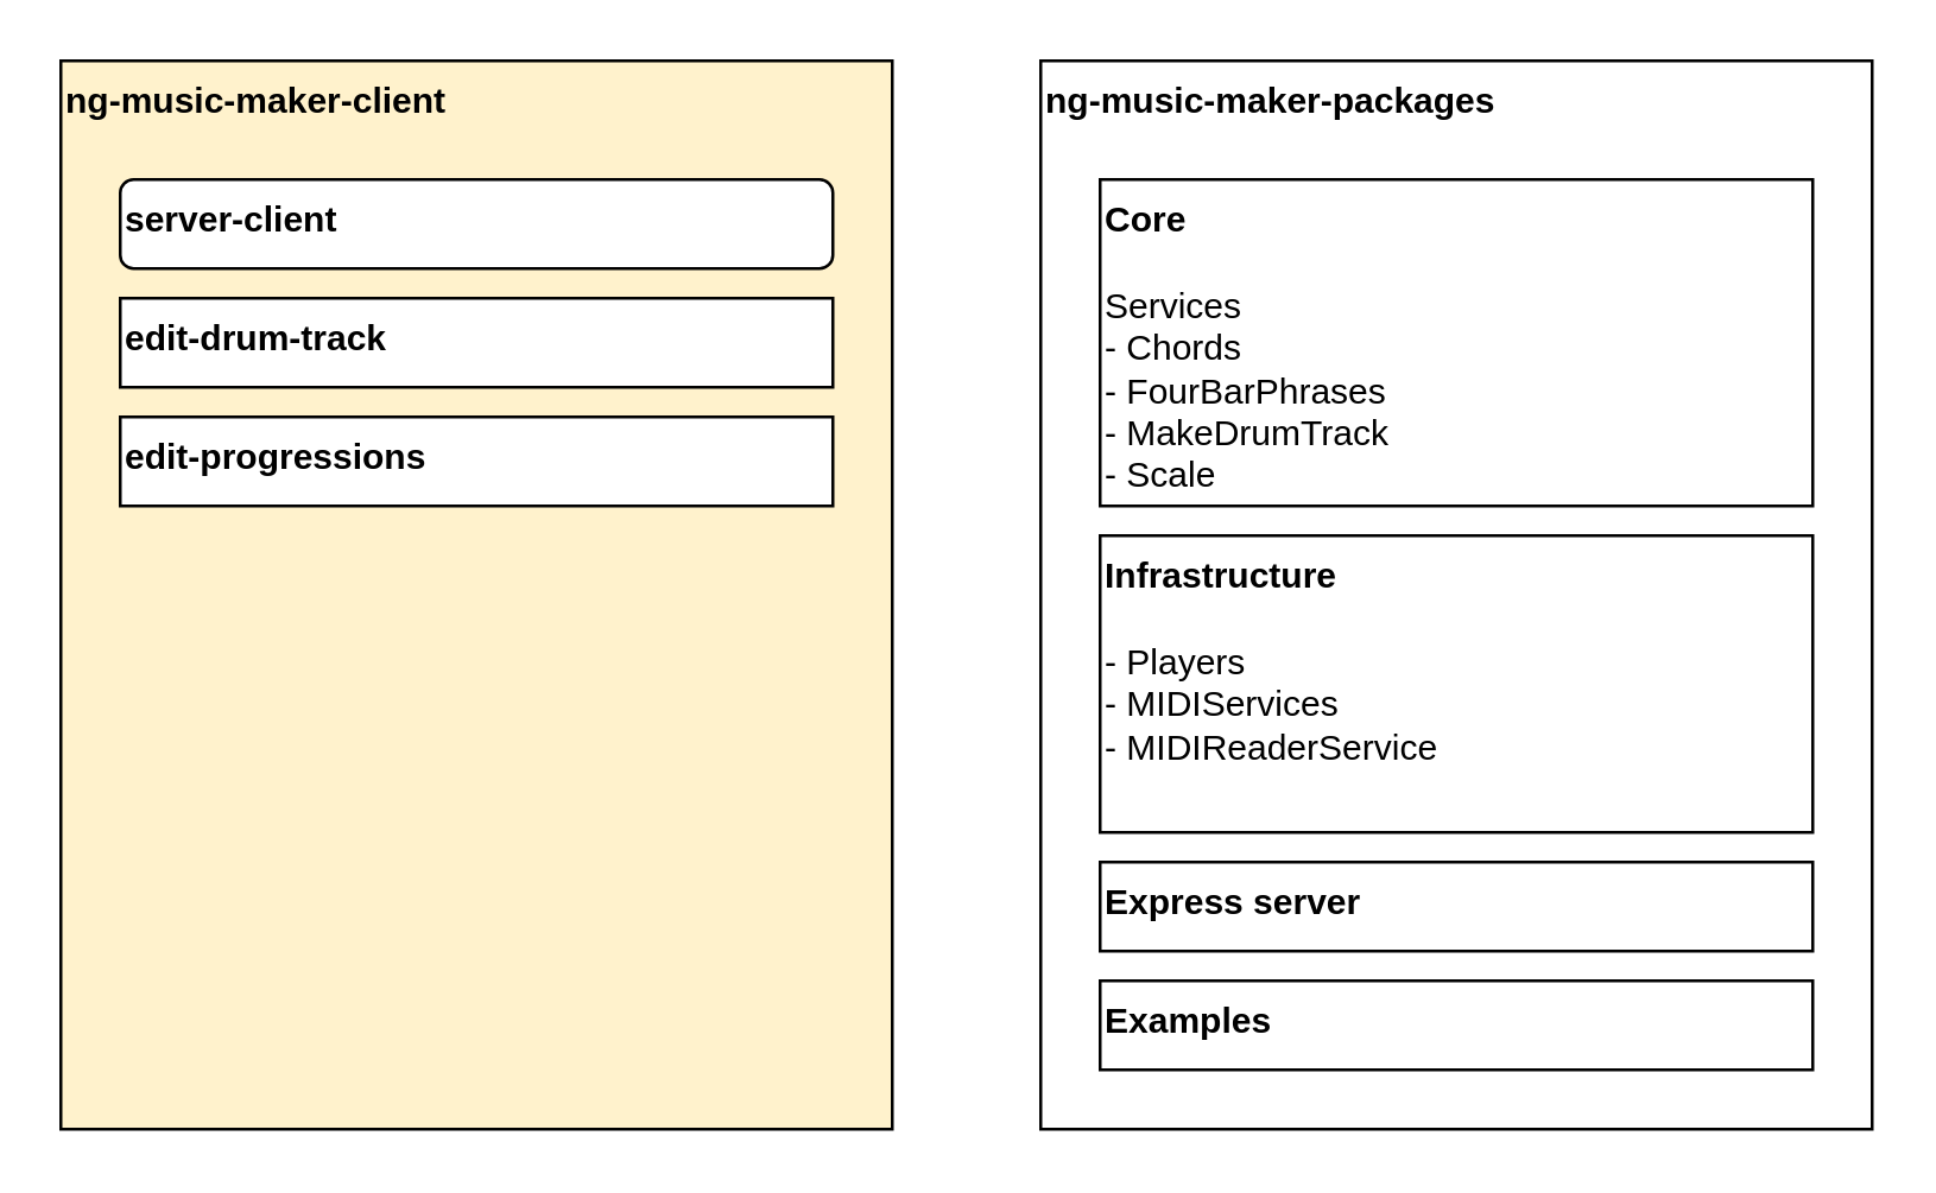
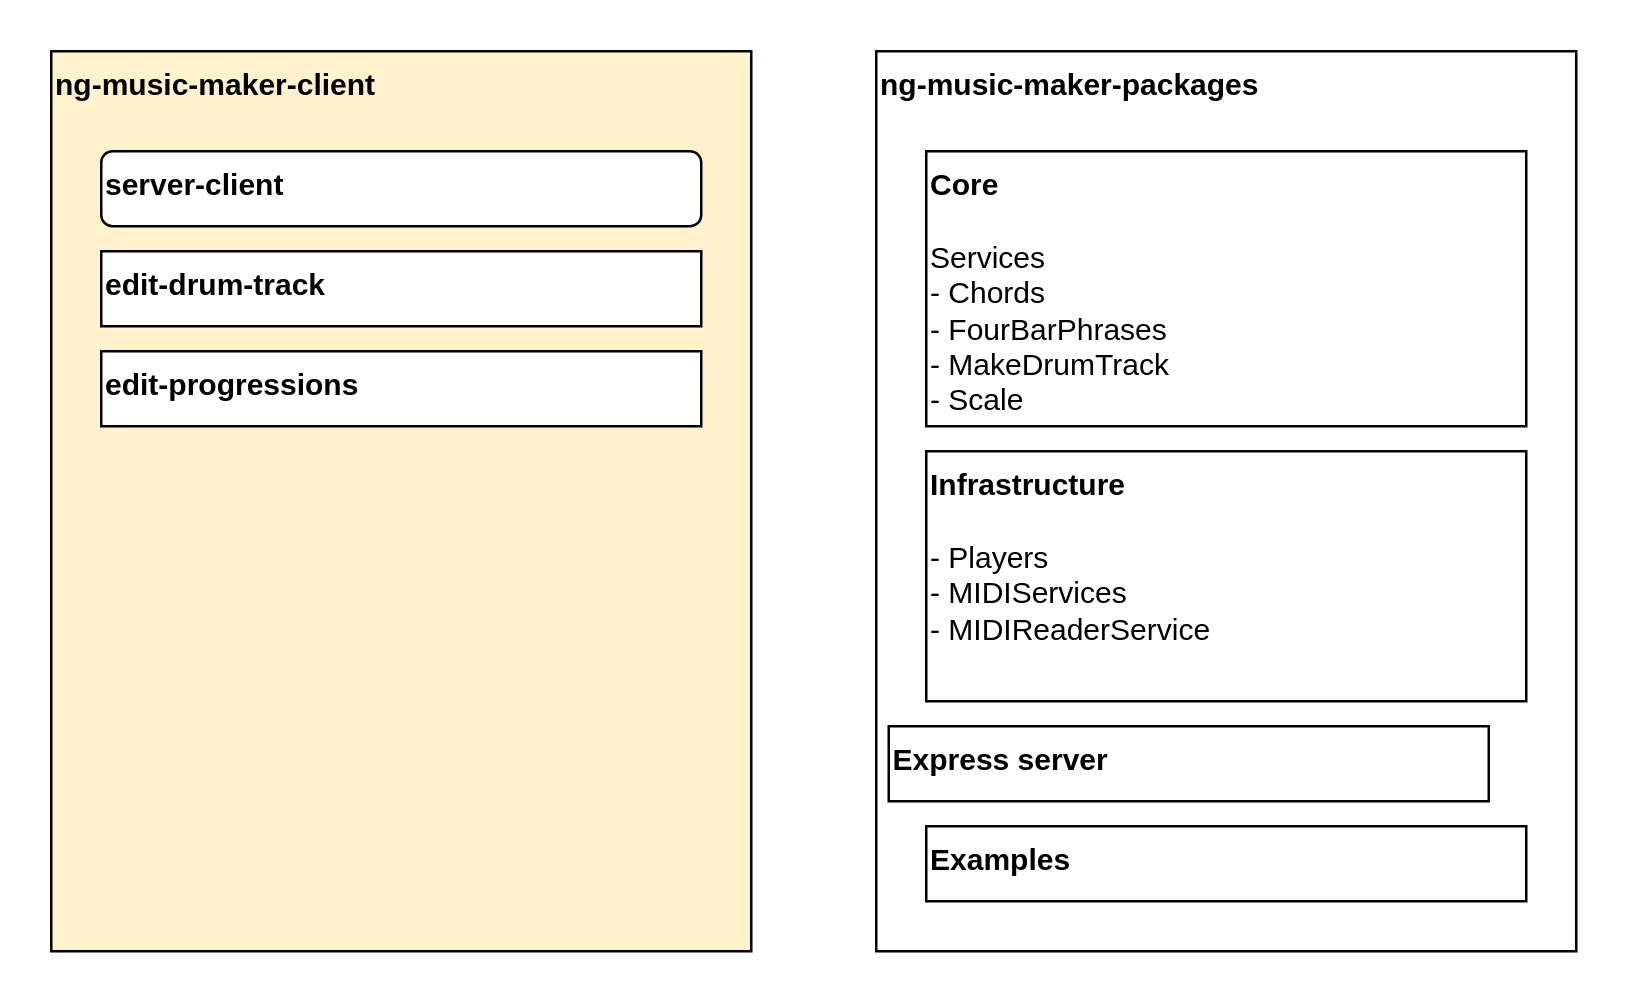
- <mxCell id="5" value="&lt;b&gt;Express server&lt;/b&gt;" style="rounded=0;whiteSpace=wrap;html=1;align=left;verticalAlign=top;" vertex="1" parent="1"><mxGeometry x="370" y="290" width="240" height="30" as="geometry" /></mxCell>
+ <mxCell id="5" value="&lt;b&gt;Express server&lt;/b&gt;" style="rounded=0;whiteSpace=wrap;html=1;align=left;verticalAlign=top;" vertex="1" parent="1"><mxGeometry x="355" y="290" width="240" height="30" as="geometry" /></mxCell>
